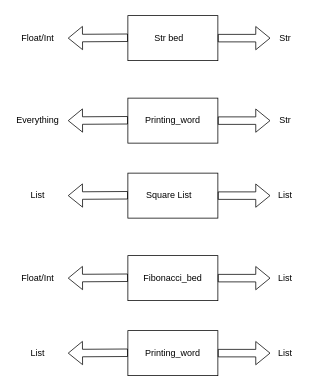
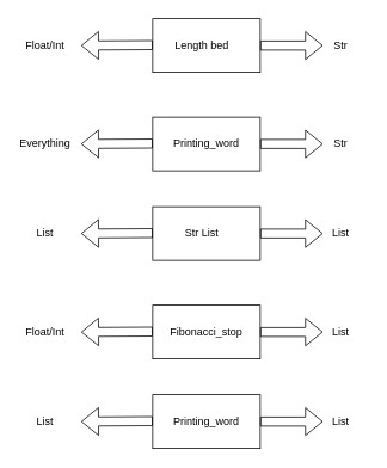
- <mxCell id="11" value="Str bed" style="text;html=1;strokeColor=none;fillColor=none;align=center;verticalAlign=middle;whiteSpace=wrap;rounded=0;" vertex="1" parent="1"><mxGeometry x="190" y="35" width="70" height="30" as="geometry" /></mxCell>
+ <mxCell id="11" value="Length bed" style="text;html=1;strokeColor=none;fillColor=none;align=center;verticalAlign=middle;whiteSpace=wrap;rounded=0;" vertex="1" parent="1"><mxGeometry x="190" y="35" width="70" height="30" as="geometry" /></mxCell>
- <mxCell id="17" value="Square List" style="text;html=1;strokeColor=none;fillColor=none;align=center;verticalAlign=middle;whiteSpace=wrap;rounded=0;" vertex="1" parent="1"><mxGeometry x="190" y="245" width="70" height="30" as="geometry" /></mxCell>
+ <mxCell id="17" value="Str List" style="text;html=1;strokeColor=none;fillColor=none;align=center;verticalAlign=middle;whiteSpace=wrap;rounded=0;" vertex="1" parent="1"><mxGeometry x="190" y="245" width="70" height="30" as="geometry" /></mxCell>
- <mxCell id="23" value="Fibonacci_bed" style="text;html=1;strokeColor=none;fillColor=none;align=center;verticalAlign=middle;whiteSpace=wrap;rounded=0;" vertex="1" parent="1"><mxGeometry x="200" y="355" width="60" height="30" as="geometry" /></mxCell>
+ <mxCell id="23" value="Fibonacci_stop" style="text;html=1;strokeColor=none;fillColor=none;align=center;verticalAlign=middle;whiteSpace=wrap;rounded=0;" vertex="1" parent="1"><mxGeometry x="200" y="355" width="60" height="30" as="geometry" /></mxCell>
